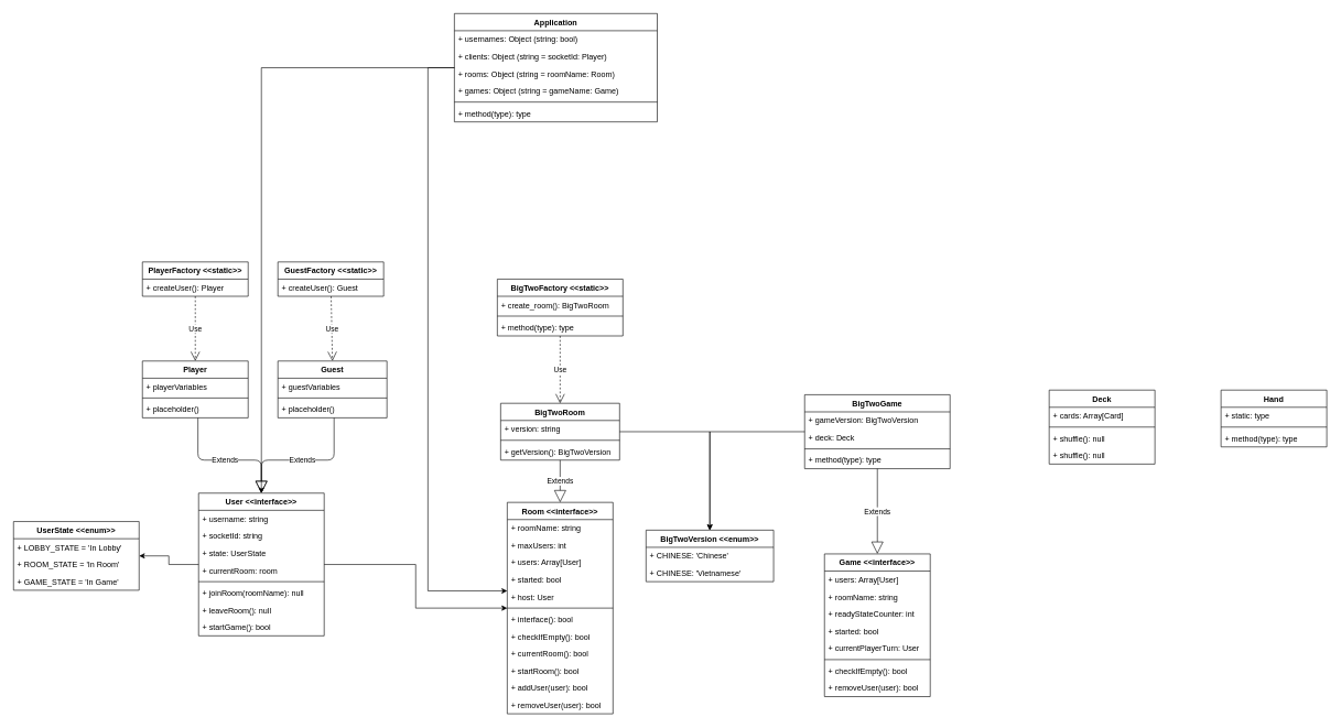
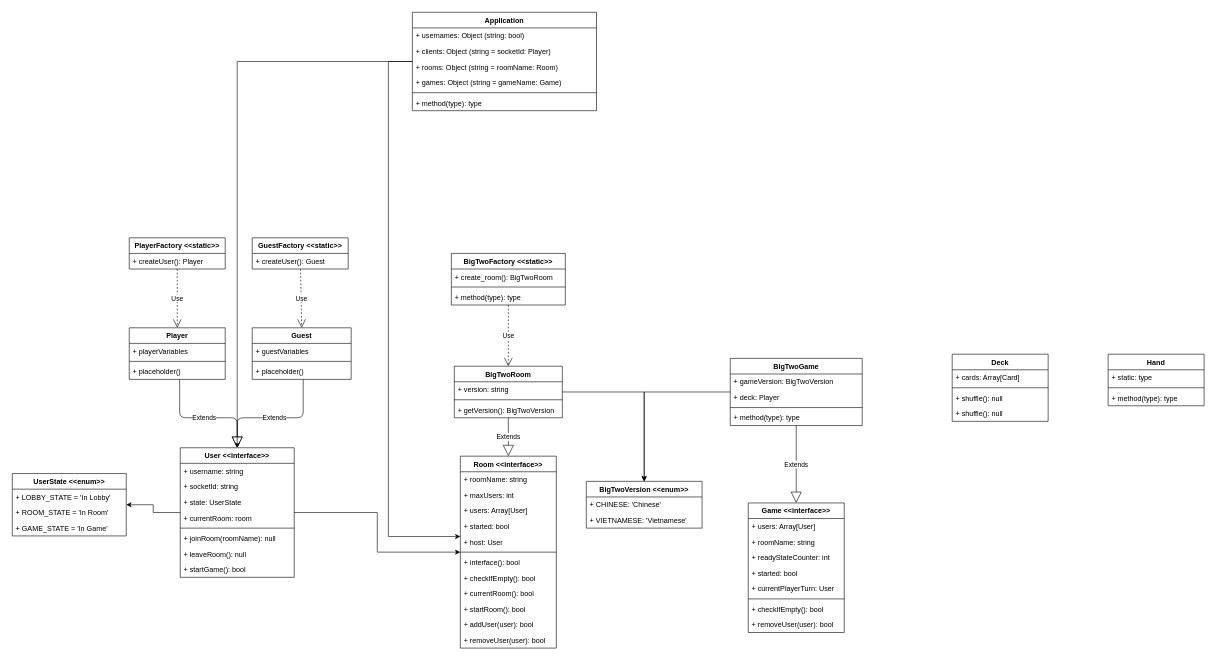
- <mxCell id="81" value="+ deck: Deck" style="text;strokeColor=none;fillColor=none;align=left;verticalAlign=top;spacingLeft=4;spacingRight=4;overflow=hidden;rotatable=0;points=[[0,0.5],[1,0.5]];portConstraint=eastwest;" parent="79" vertex="1"><mxGeometry y="52" width="220" height="26" as="geometry" /></mxCell>
+ <mxCell id="81" value="+ deck: Player" style="text;strokeColor=none;fillColor=none;align=left;verticalAlign=top;spacingLeft=4;spacingRight=4;overflow=hidden;rotatable=0;points=[[0,0.5],[1,0.5]];portConstraint=eastwest;" parent="79" vertex="1"><mxGeometry y="52" width="220" height="26" as="geometry" /></mxCell>
- <mxCell id="62" value="+ CHINESE: 'Vietnamese'" style="text;strokeColor=none;fillColor=none;align=left;verticalAlign=top;spacingLeft=4;spacingRight=4;overflow=hidden;rotatable=0;points=[[0,0.5],[1,0.5]];portConstraint=eastwest;" parent="60" vertex="1"><mxGeometry y="52" width="193" height="26" as="geometry" /></mxCell>
+ <mxCell id="62" value="+ VIETNAMESE: 'Vietnamese'" style="text;strokeColor=none;fillColor=none;align=left;verticalAlign=top;spacingLeft=4;spacingRight=4;overflow=hidden;rotatable=0;points=[[0,0.5],[1,0.5]];portConstraint=eastwest;" parent="60" vertex="1"><mxGeometry y="52" width="193" height="26" as="geometry" /></mxCell>
